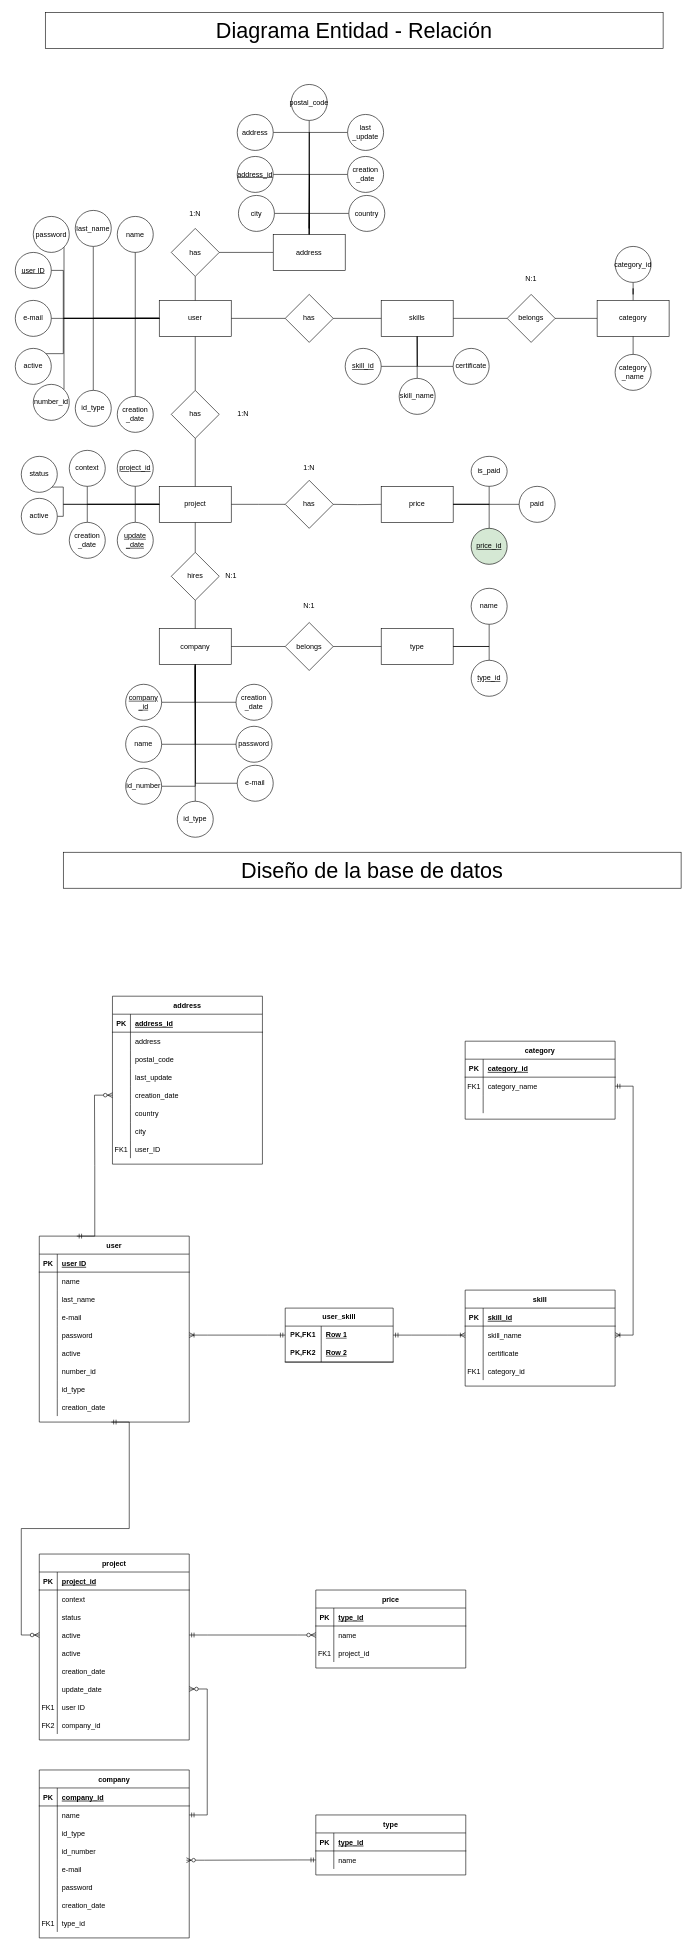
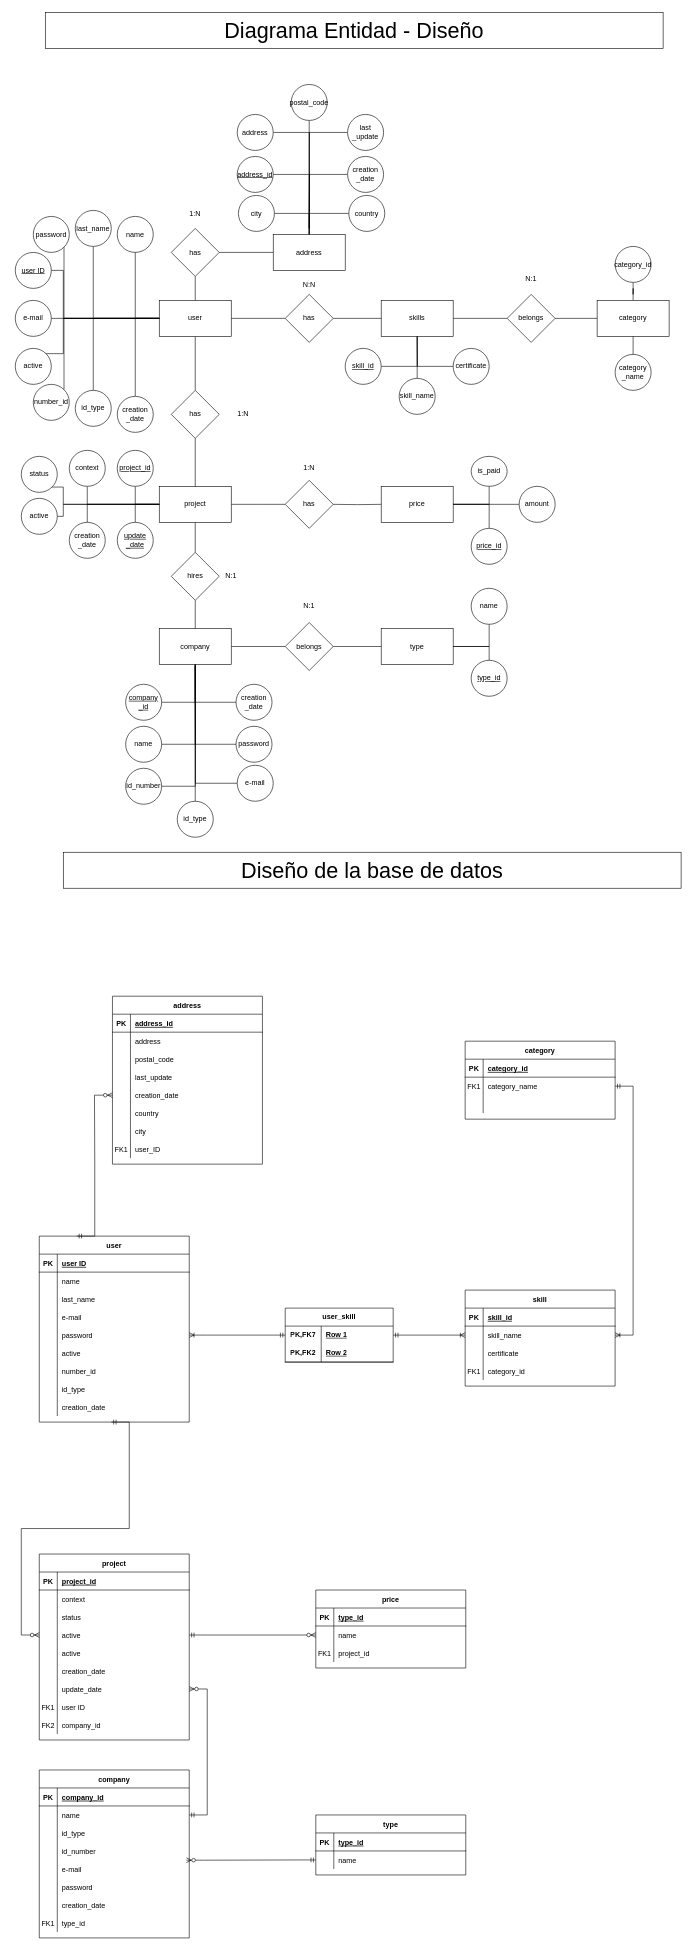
- <mxCell id="176" value="&lt;font style=&quot;font-size: 36px;&quot;&gt;Diagrama Entidad - Relación&lt;/font&gt;" style="rounded=0;whiteSpace=wrap;html=1;" vertex="1" parent="1"><mxGeometry x="75" y="20" width="1030" height="60" as="geometry" /></mxCell>
+ <mxCell id="176" value="&lt;font style=&quot;font-size: 36px;&quot;&gt;Diagrama Entidad - Diseño&lt;/font&gt;" style="rounded=0;whiteSpace=wrap;html=1;" vertex="1" parent="1"><mxGeometry x="75" y="20" width="1030" height="60" as="geometry" /></mxCell>
+ <mxCell id="258" value="N:N" style="text;html=1;strokeColor=none;fillColor=none;align=center;verticalAlign=middle;whiteSpace=wrap;rounded=0;" vertex="1" parent="1"><mxGeometry x="485" y="460" width="60" height="30" as="geometry" /></mxCell>
- <mxCell id="166" value="paid" style="ellipse;whiteSpace=wrap;html=1;aspect=fixed;" vertex="1" parent="1"><mxGeometry x="865" y="810" width="60" height="60" as="geometry" /></mxCell>
+ <mxCell id="166" value="amount" style="ellipse;whiteSpace=wrap;html=1;aspect=fixed;" vertex="1" parent="1"><mxGeometry x="865" y="810" width="60" height="60" as="geometry" /></mxCell>
- <mxCell id="168" value="&lt;u&gt;price_id&lt;/u&gt;" style="ellipse;whiteSpace=wrap;html=1;aspect=fixed;fillColor=#d5e8d4;" vertex="1" parent="1"><mxGeometry x="785" y="880" width="60" height="60" as="geometry" /></mxCell>
+ <mxCell id="168" value="&lt;u&gt;price_id&lt;/u&gt;" style="ellipse;whiteSpace=wrap;html=1;aspect=fixed;" vertex="1" parent="1"><mxGeometry x="785" y="880" width="60" height="60" as="geometry" /></mxCell>
- <mxCell id="266" value="PK,FK1" style="shape=partialRectangle;connectable=0;fillColor=none;top=0;left=0;bottom=0;right=0;fontStyle=1;overflow=hidden;html=1;whiteSpace=wrap;" vertex="1" parent="265"><mxGeometry width="60" height="30" as="geometry"><mxRectangle width="60" height="30" as="alternateBounds" /></mxGeometry></mxCell>
+ <mxCell id="266" value="PK,FK7" style="shape=partialRectangle;connectable=0;fillColor=none;top=0;left=0;bottom=0;right=0;fontStyle=1;overflow=hidden;html=1;whiteSpace=wrap;" vertex="1" parent="265"><mxGeometry width="60" height="30" as="geometry"><mxRectangle width="60" height="30" as="alternateBounds" /></mxGeometry></mxCell>
